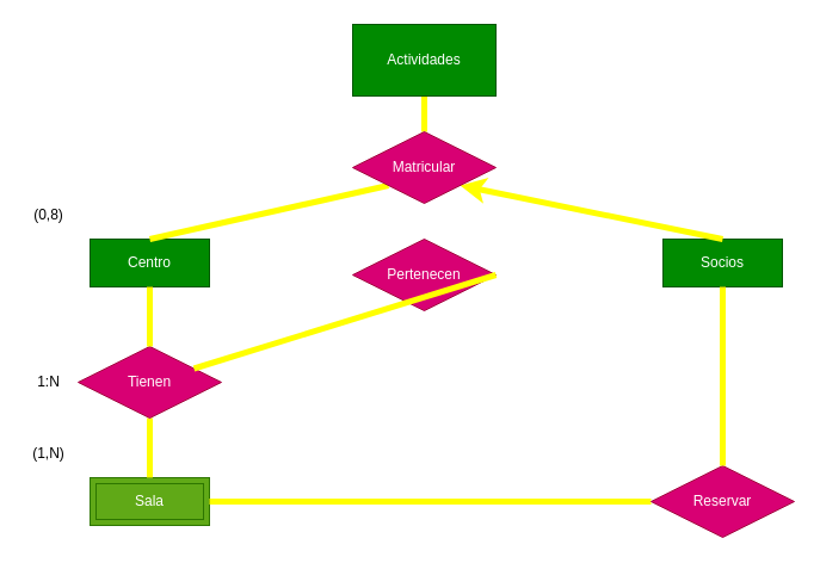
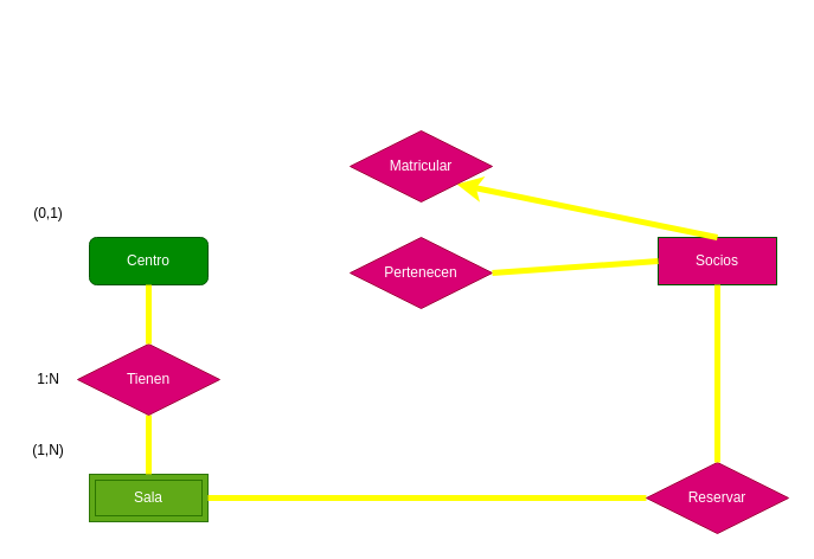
- <mxCell id="8" value="Actividades" style="whiteSpace=wrap;html=1;fillColor=#008a00;strokeColor=#005700;fontColor=#ffffff;" parent="1" vertex="1"><mxGeometry x="295" y="20" width="120" height="60" as="geometry" /></mxCell>
- <mxCell id="6" value="" style="edgeStyle=none;orthogonalLoop=1;jettySize=auto;html=1;endArrow=none;fontColor=#1D3557;labelBackgroundColor=#F1FAEE;rounded=1;strokeWidth=5;strokeColor=#FFFF00;" parent="1" source="7" target="8" edge="1"><mxGeometry relative="1" as="geometry" /></mxCell>
- <mxCell id="4" value="" style="endArrow=none;html=1;exitX=0.5;exitY=0;exitDx=0;exitDy=0;fontColor=#1D3557;labelBackgroundColor=#F1FAEE;entryX=0;entryY=1;entryDx=0;entryDy=0;rounded=1;strokeWidth=5;strokeColor=#FFFF00;" parent="1" source="2" target="7" edge="1"><mxGeometry relative="1" as="geometry"><mxPoint x="75" y="220" as="sourcePoint" /><mxPoint x="136.579" y="205.789" as="targetPoint" /></mxGeometry></mxCell>
- <mxCell id="18" value="&lt;font color=&quot;#000000&quot;&gt;(0,8)&lt;/font&gt;" style="text;html=1;align=center;verticalAlign=middle;resizable=0;points=[];autosize=1;strokeColor=none;" vertex="1" parent="1"><mxGeometry x="20" y="170" width="40" height="20" as="geometry" /></mxCell>
+ <mxCell id="18" value="&lt;font color=&quot;#000000&quot;&gt;(0,1)&lt;/font&gt;" style="text;html=1;align=center;verticalAlign=middle;resizable=0;points=[];autosize=1;strokeColor=none;" vertex="1" parent="1"><mxGeometry x="20" y="170" width="40" height="20" as="geometry" /></mxCell>
- <mxCell id="2" value="Centro" style="whiteSpace=wrap;html=1;align=center;fillColor=#008a00;strokeColor=#005700;fontColor=#ffffff;" parent="1" vertex="1"><mxGeometry x="75" y="200" width="100" height="40" as="geometry" /></mxCell>
+ <mxCell id="2" value="Centro" style="whiteSpace=wrap;html=1;align=center;fillColor=#008a00;strokeColor=#005700;fontColor=#ffffff;rounded=1;" parent="1" vertex="1"><mxGeometry x="75" y="200" width="100" height="40" as="geometry" /></mxCell>
- <mxCell id="3" value="Socios" style="whiteSpace=wrap;html=1;align=center;fillColor=#008a00;strokeColor=#005700;fontColor=#ffffff;" parent="1" vertex="1"><mxGeometry x="555" y="200" width="100" height="40" as="geometry" /></mxCell>
+ <mxCell id="3" value="Socios" style="whiteSpace=wrap;html=1;align=center;fillColor=#d80073;strokeColor=#005700;fontColor=#ffffff;" parent="1" vertex="1"><mxGeometry x="555" y="200" width="100" height="40" as="geometry" /></mxCell>
- <mxCell id="17" value="" style="endArrow=none;html=1;exitX=1;exitY=0.5;exitDx=0;exitDy=0;fontColor=#1D3557;curved=1;labelBackgroundColor=#F1FAEE;strokeColor=#FFFF00;strokeWidth=5;" parent="1" source="16" target="11" edge="1"><mxGeometry relative="1" as="geometry"><mxPoint x="105" y="230" as="sourcePoint" /><mxPoint x="132.5" y="225" as="targetPoint" /></mxGeometry></mxCell>
+ <mxCell id="17" value="" style="endArrow=none;html=1;exitX=1;exitY=0.5;exitDx=0;exitDy=0;fontColor=#1D3557;curved=1;labelBackgroundColor=#F1FAEE;entryX=0;entryY=0.5;entryDx=0;entryDy=0;strokeColor=#FFFF00;strokeWidth=5;" parent="1" source="16" target="3" edge="1"><mxGeometry relative="1" as="geometry"><mxPoint x="105" y="230" as="sourcePoint" /><mxPoint x="132.5" y="225" as="targetPoint" /></mxGeometry></mxCell>
